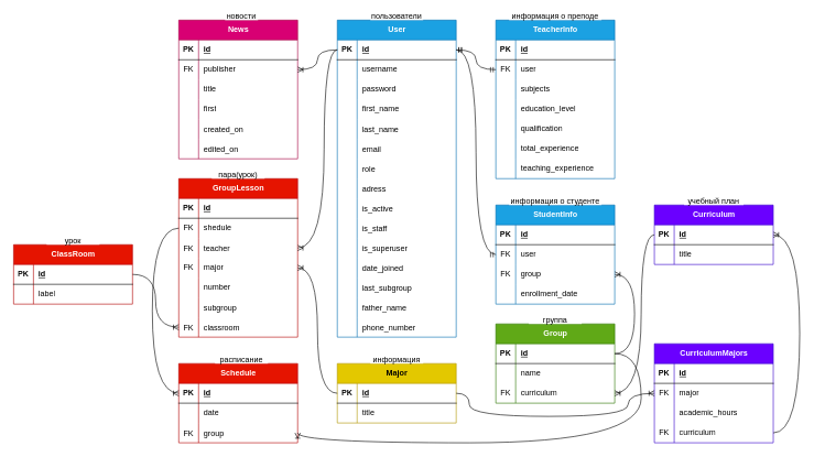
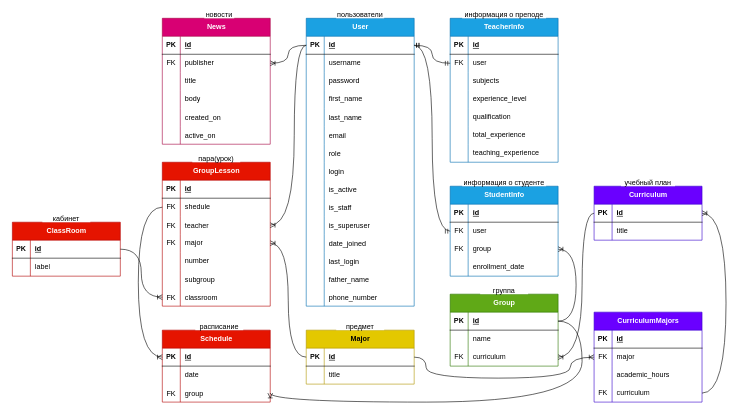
- <mxCell id="70" value="first" style="shape=partialRectangle;connectable=0;fillColor=none;top=0;left=0;bottom=0;right=0;align=left;spacingLeft=6;overflow=hidden;whiteSpace=wrap;html=1;" parent="68" vertex="1"><mxGeometry x="30" width="150" height="30" as="geometry"><mxRectangle width="150" height="30" as="alternateBounds" /></mxGeometry></mxCell>
+ <mxCell id="70" value="body" style="shape=partialRectangle;connectable=0;fillColor=none;top=0;left=0;bottom=0;right=0;align=left;spacingLeft=6;overflow=hidden;whiteSpace=wrap;html=1;" parent="68" vertex="1"><mxGeometry x="30" width="150" height="30" as="geometry"><mxRectangle width="150" height="30" as="alternateBounds" /></mxGeometry></mxCell>
- <mxCell id="132" value="education_level" style="shape=partialRectangle;connectable=0;fillColor=none;top=0;left=0;bottom=0;right=0;align=left;spacingLeft=6;overflow=hidden;whiteSpace=wrap;html=1;" vertex="1" parent="130"><mxGeometry x="30" width="150" height="30" as="geometry"><mxRectangle width="150" height="30" as="alternateBounds" /></mxGeometry></mxCell>
+ <mxCell id="132" value="experience_level" style="shape=partialRectangle;connectable=0;fillColor=none;top=0;left=0;bottom=0;right=0;align=left;spacingLeft=6;overflow=hidden;whiteSpace=wrap;html=1;" vertex="1" parent="130"><mxGeometry x="30" width="150" height="30" as="geometry"><mxRectangle width="150" height="30" as="alternateBounds" /></mxGeometry></mxCell>
- <mxCell id="76" value="edited_on" style="shape=partialRectangle;connectable=0;fillColor=none;top=0;left=0;bottom=0;right=0;align=left;spacingLeft=6;overflow=hidden;" parent="74" vertex="1"><mxGeometry x="30" width="150" height="30" as="geometry"><mxRectangle width="150" height="30" as="alternateBounds" /></mxGeometry></mxCell>
+ <mxCell id="76" value="active_on" style="shape=partialRectangle;connectable=0;fillColor=none;top=0;left=0;bottom=0;right=0;align=left;spacingLeft=6;overflow=hidden;" parent="74" vertex="1"><mxGeometry x="30" width="150" height="30" as="geometry"><mxRectangle width="150" height="30" as="alternateBounds" /></mxGeometry></mxCell>
- <mxCell id="26" value="adress" style="shape=partialRectangle;connectable=0;fillColor=none;top=0;left=0;bottom=0;right=0;align=left;spacingLeft=6;overflow=hidden;" parent="24" vertex="1"><mxGeometry x="30" width="150" height="30" as="geometry"><mxRectangle width="150" height="30" as="alternateBounds" /></mxGeometry></mxCell>
+ <mxCell id="26" value="login" style="shape=partialRectangle;connectable=0;fillColor=none;top=0;left=0;bottom=0;right=0;align=left;spacingLeft=6;overflow=hidden;" parent="24" vertex="1"><mxGeometry x="30" width="150" height="30" as="geometry"><mxRectangle width="150" height="30" as="alternateBounds" /></mxGeometry></mxCell>
- <mxCell id="194" value="&lt;font style=&quot;color: rgb(0, 0, 0);&quot;&gt;урок&lt;/font&gt;" style="text;html=1;align=center;verticalAlign=middle;whiteSpace=wrap;rounded=0;fillColor=default;" vertex="1" parent="1"><mxGeometry x="70" y="360" width="80" height="10" as="geometry" /></mxCell>
+ <mxCell id="194" value="&lt;font style=&quot;color: rgb(0, 0, 0);&quot;&gt;кабинет&lt;/font&gt;" style="text;html=1;align=center;verticalAlign=middle;whiteSpace=wrap;rounded=0;fillColor=default;" vertex="1" parent="1"><mxGeometry x="70" y="360" width="80" height="10" as="geometry" /></mxCell>
- <mxCell id="41" value="last_subgroup" style="shape=partialRectangle;connectable=0;fillColor=none;top=0;left=0;bottom=0;right=0;align=left;spacingLeft=6;overflow=hidden;" parent="39" vertex="1"><mxGeometry x="30" width="150" height="30" as="geometry"><mxRectangle width="150" height="30" as="alternateBounds" /></mxGeometry></mxCell>
+ <mxCell id="41" value="last_login" style="shape=partialRectangle;connectable=0;fillColor=none;top=0;left=0;bottom=0;right=0;align=left;spacingLeft=6;overflow=hidden;" parent="39" vertex="1"><mxGeometry x="30" width="150" height="30" as="geometry"><mxRectangle width="150" height="30" as="alternateBounds" /></mxGeometry></mxCell>
- <mxCell id="196" value="&lt;font style=&quot;color: rgb(0, 0, 0);&quot;&gt;информация&lt;/font&gt;" style="text;html=1;align=center;verticalAlign=middle;whiteSpace=wrap;rounded=0;fillColor=default;" vertex="1" parent="1"><mxGeometry x="560" y="540" width="80" height="10" as="geometry" /></mxCell>
+ <mxCell id="196" value="&lt;font style=&quot;color: rgb(0, 0, 0);&quot;&gt;предмет&lt;/font&gt;" style="text;html=1;align=center;verticalAlign=middle;whiteSpace=wrap;rounded=0;fillColor=default;" vertex="1" parent="1"><mxGeometry x="560" y="540" width="80" height="10" as="geometry" /></mxCell>
